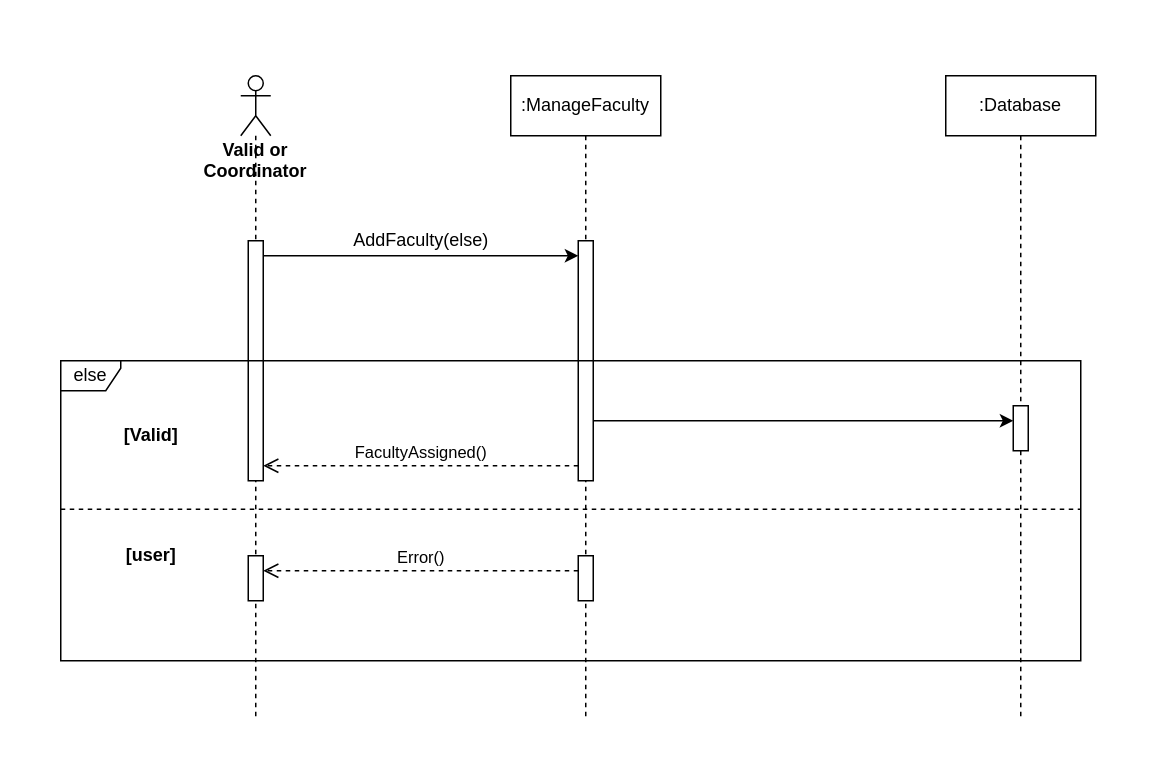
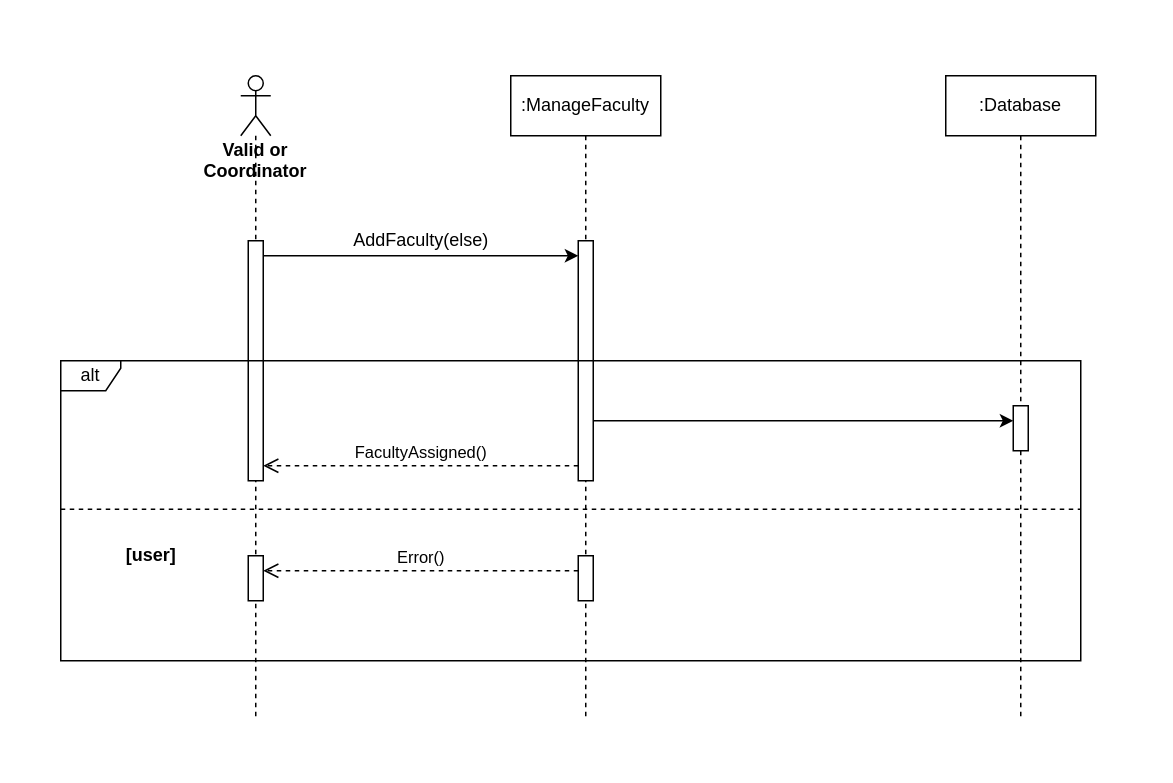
- <mxCell id="12" value="else" style="shape=umlFrame;whiteSpace=wrap;html=1;width=40;height=20;" parent="1" vertex="1"><mxGeometry x="40" y="240" width="680" height="200" as="geometry" /></mxCell>
+ <mxCell id="12" value="alt" style="shape=umlFrame;whiteSpace=wrap;html=1;width=40;height=20;" parent="1" vertex="1"><mxGeometry x="40" y="240" width="680" height="200" as="geometry" /></mxCell>
- <mxCell id="14" value="&lt;b&gt;[Valid]&lt;/b&gt;" style="text;html=1;align=center;verticalAlign=middle;resizable=0;points=[];autosize=1;" parent="1" vertex="1"><mxGeometry x="75" y="280" width="50" height="20" as="geometry" /></mxCell>
